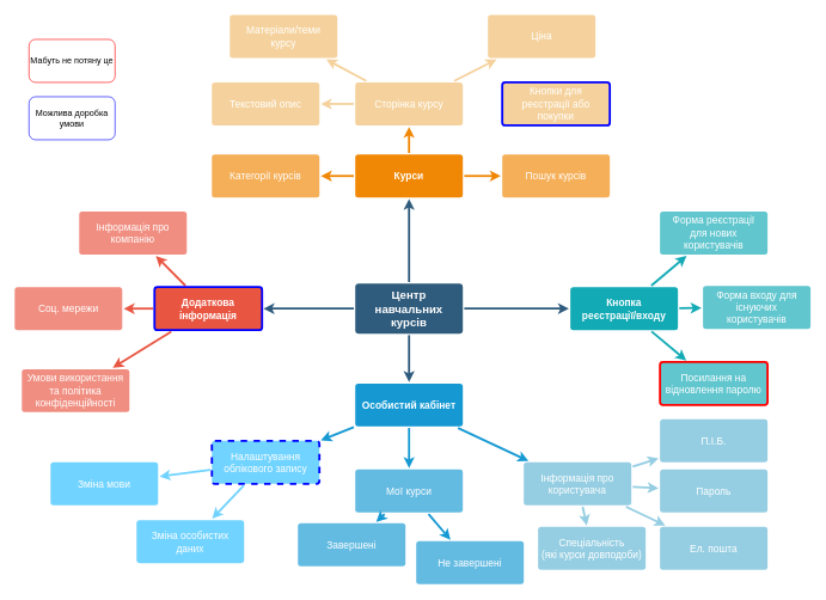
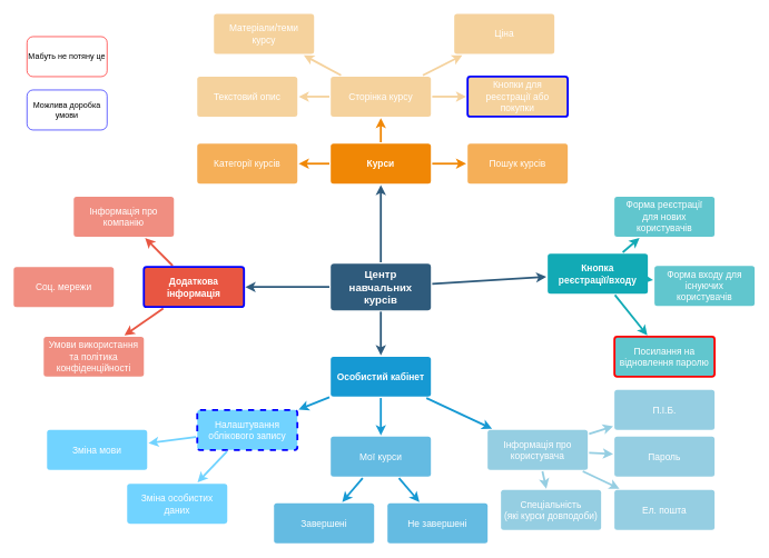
+ <mxCell id="23" value="" style="edgeStyle=none;rounded=0;jumpStyle=none;html=1;shadow=0;labelBackgroundColor=none;startArrow=none;startFill=0;endArrow=classic;endFill=1;jettySize=auto;orthogonalLoop=1;strokeColor=#F5D29D;strokeWidth=3;fontFamily=Helvetica;fontSize=14;fontColor=#FFFFFF;spacing=5;" parent="1" source="24" target="22" edge="1"><mxGeometry relative="1" as="geometry" /></mxCell>
- <mxCell id="8" value="" style="edgeStyle=none;rounded=1;jumpStyle=none;html=1;shadow=0;labelBackgroundColor=none;startArrow=none;startFill=0;jettySize=auto;orthogonalLoop=1;strokeColor=#E85642;strokeWidth=3;fontFamily=Helvetica;fontSize=14;fontColor=#FFFFFF;spacing=5;fontStyle=1;fillColor=#b0e3e6;" parent="1" source="10" target="12" edge="1"><mxGeometry relative="1" as="geometry" /></mxCell>
- <mxCell id="28" value="Кнопка &lt;br&gt;реєстрації/входу" style="rounded=1;whiteSpace=wrap;html=1;shadow=0;labelBackgroundColor=none;strokeColor=none;strokeWidth=3;fillColor=#12aab5;fontFamily=Helvetica;fontSize=14;fontColor=#FFFFFF;align=center;spacing=5;fontStyle=1;arcSize=7;perimeterSpacing=2;" parent="1" vertex="1"><mxGeometry x="795" y="399.5" width="150" height="60" as="geometry" /></mxCell>
+ <mxCell id="28" value="Кнопка &lt;br&gt;реєстрації/входу" style="rounded=1;whiteSpace=wrap;html=1;shadow=0;labelBackgroundColor=none;strokeColor=none;strokeWidth=3;fillColor=#12aab5;fontFamily=Helvetica;fontSize=14;fontColor=#FFFFFF;align=center;spacing=5;fontStyle=1;arcSize=7;perimeterSpacing=2;" parent="1" vertex="1"><mxGeometry x="820" y="379.5" width="150" height="60" as="geometry" /></mxCell>
- <mxCell id="11" value="Умови використання та політика конфіденційності" style="rounded=1;whiteSpace=wrap;html=1;shadow=0;labelBackgroundColor=none;strokeColor=none;strokeWidth=3;fillColor=#f08e81;fontFamily=Helvetica;fontSize=14;fontColor=#FFFFFF;align=center;spacing=5;fontStyle=0;arcSize=7;perimeterSpacing=2;" parent="1" vertex="1"><mxGeometry x="30" y="514" width="150" height="60" as="geometry" /></mxCell>
+ <mxCell id="11" value="Умови використання та політика конфіденційності" style="rounded=1;whiteSpace=wrap;html=1;shadow=0;labelBackgroundColor=none;strokeColor=none;strokeWidth=3;fillColor=#f08e81;fontFamily=Helvetica;fontSize=14;fontColor=#FFFFFF;align=center;spacing=5;fontStyle=0;arcSize=7;perimeterSpacing=2;" parent="1" vertex="1"><mxGeometry x="65" y="504" width="150" height="60" as="geometry" /></mxCell>
- <mxCell id="47" value="Завершені" style="rounded=1;whiteSpace=wrap;html=1;shadow=0;labelBackgroundColor=none;strokeColor=none;strokeWidth=3;fillColor=#64bbe2;fontFamily=Helvetica;fontSize=14;fontColor=#FFFFFF;align=center;spacing=5;arcSize=7;perimeterSpacing=2;" parent="1" vertex="1"><mxGeometry x="415" y="729" width="150" height="60" as="geometry" /></mxCell>
+ <mxCell id="47" value="Завершені" style="rounded=1;whiteSpace=wrap;html=1;shadow=0;labelBackgroundColor=none;strokeColor=none;strokeWidth=3;fillColor=#64bbe2;fontFamily=Helvetica;fontSize=14;fontColor=#FFFFFF;align=center;spacing=5;arcSize=7;perimeterSpacing=2;" parent="1" vertex="1"><mxGeometry x="410" y="754" width="150" height="60" as="geometry" /></mxCell>
